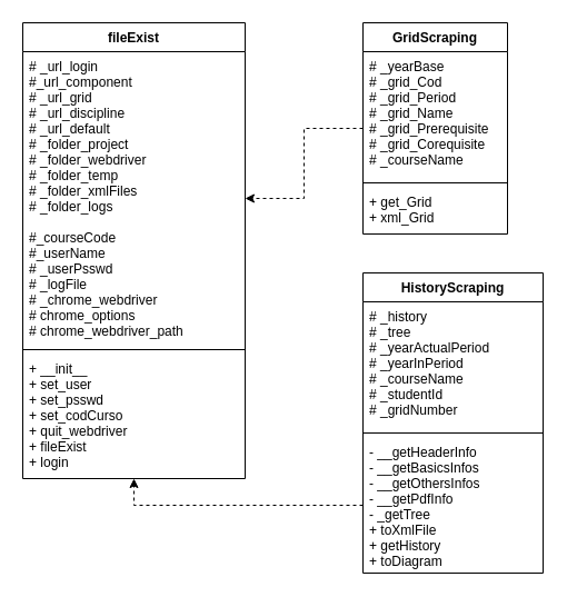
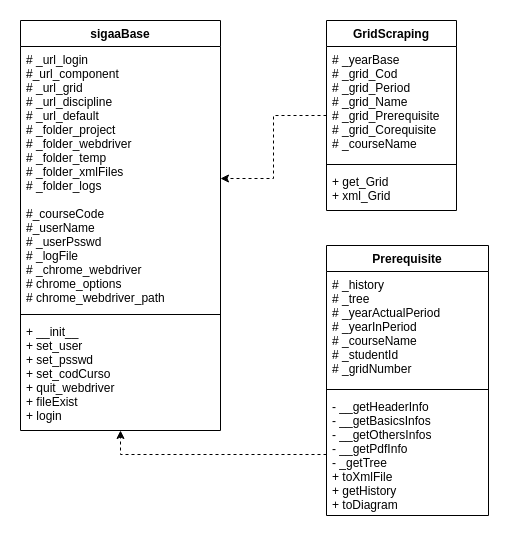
- <mxCell id="7" value="fileExist" style="swimlane;fontStyle=1;align=center;verticalAlign=top;childLayout=stackLayout;horizontal=1;startSize=26;horizontalStack=0;resizeParent=1;resizeParentMax=0;resizeLast=0;collapsible=1;marginBottom=0;" parent="1" vertex="1"><mxGeometry x="20" y="20" width="200" height="410" as="geometry"><mxRectangle x="258" y="140" width="110" height="25" as="alternateBounds" /></mxGeometry></mxCell>
+ <mxCell id="7" value="sigaaBase" style="swimlane;fontStyle=1;align=center;verticalAlign=top;childLayout=stackLayout;horizontal=1;startSize=26;horizontalStack=0;resizeParent=1;resizeParentMax=0;resizeLast=0;collapsible=1;marginBottom=0;" parent="1" vertex="1"><mxGeometry x="20" y="20" width="200" height="410" as="geometry"><mxRectangle x="258" y="140" width="110" height="25" as="alternateBounds" /></mxGeometry></mxCell>
- <mxCell id="12" value="HistoryScraping" style="swimlane;fontStyle=1;align=center;verticalAlign=top;childLayout=stackLayout;horizontal=1;startSize=26;horizontalStack=0;resizeParent=1;resizeParentMax=0;resizeLast=0;collapsible=1;marginBottom=0;" parent="1" vertex="1"><mxGeometry x="326" y="245" width="162" height="270" as="geometry"><mxRectangle x="423" y="401" width="126" height="26" as="alternateBounds" /></mxGeometry></mxCell>
+ <mxCell id="12" value="Prerequisite" style="swimlane;fontStyle=1;align=center;verticalAlign=top;childLayout=stackLayout;horizontal=1;startSize=26;horizontalStack=0;resizeParent=1;resizeParentMax=0;resizeLast=0;collapsible=1;marginBottom=0;" parent="1" vertex="1"><mxGeometry x="326" y="245" width="162" height="270" as="geometry"><mxRectangle x="423" y="401" width="126" height="26" as="alternateBounds" /></mxGeometry></mxCell>
